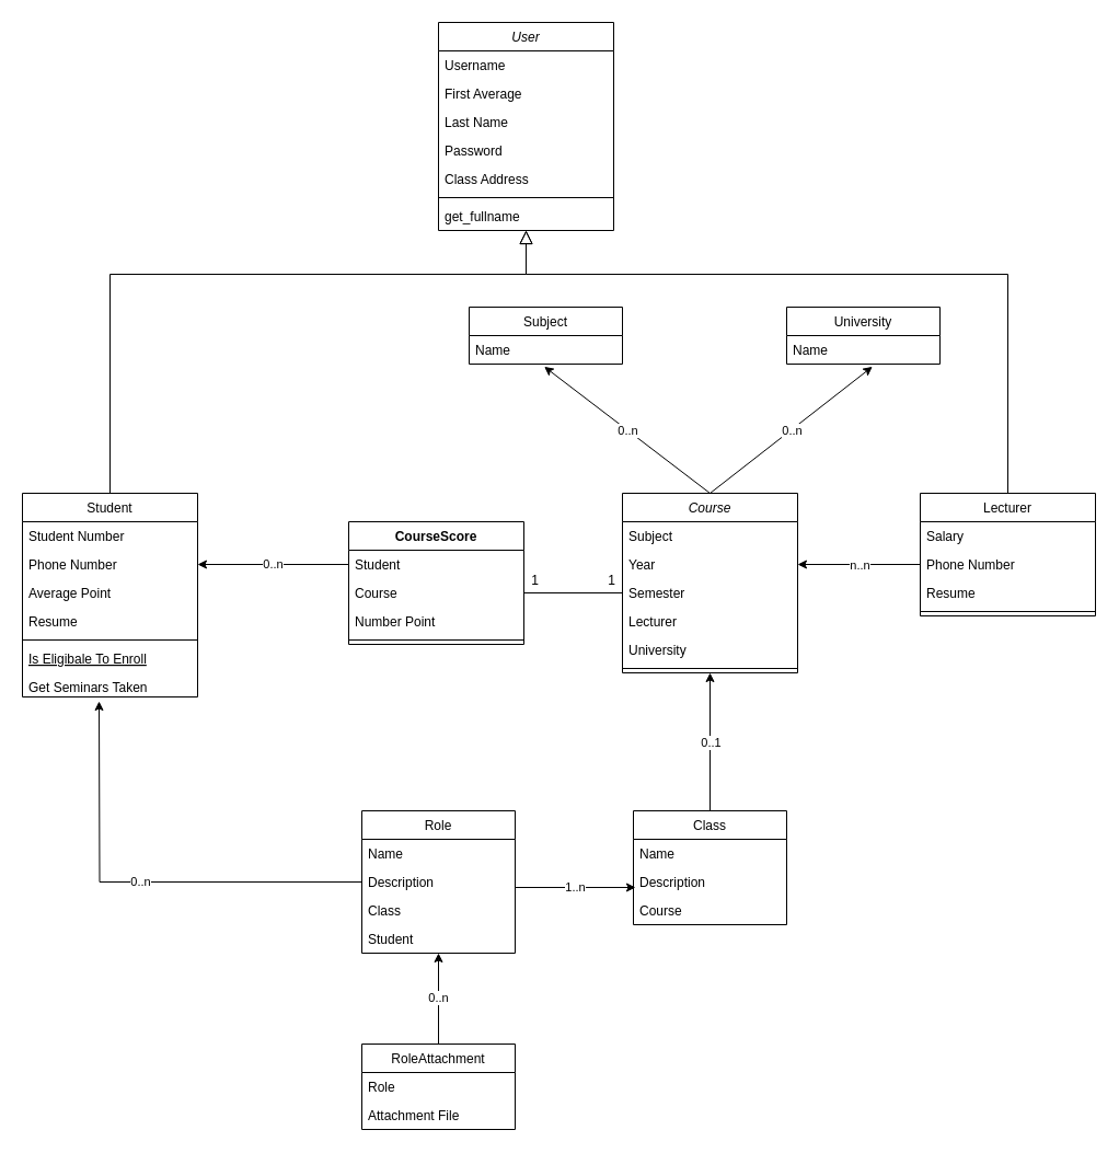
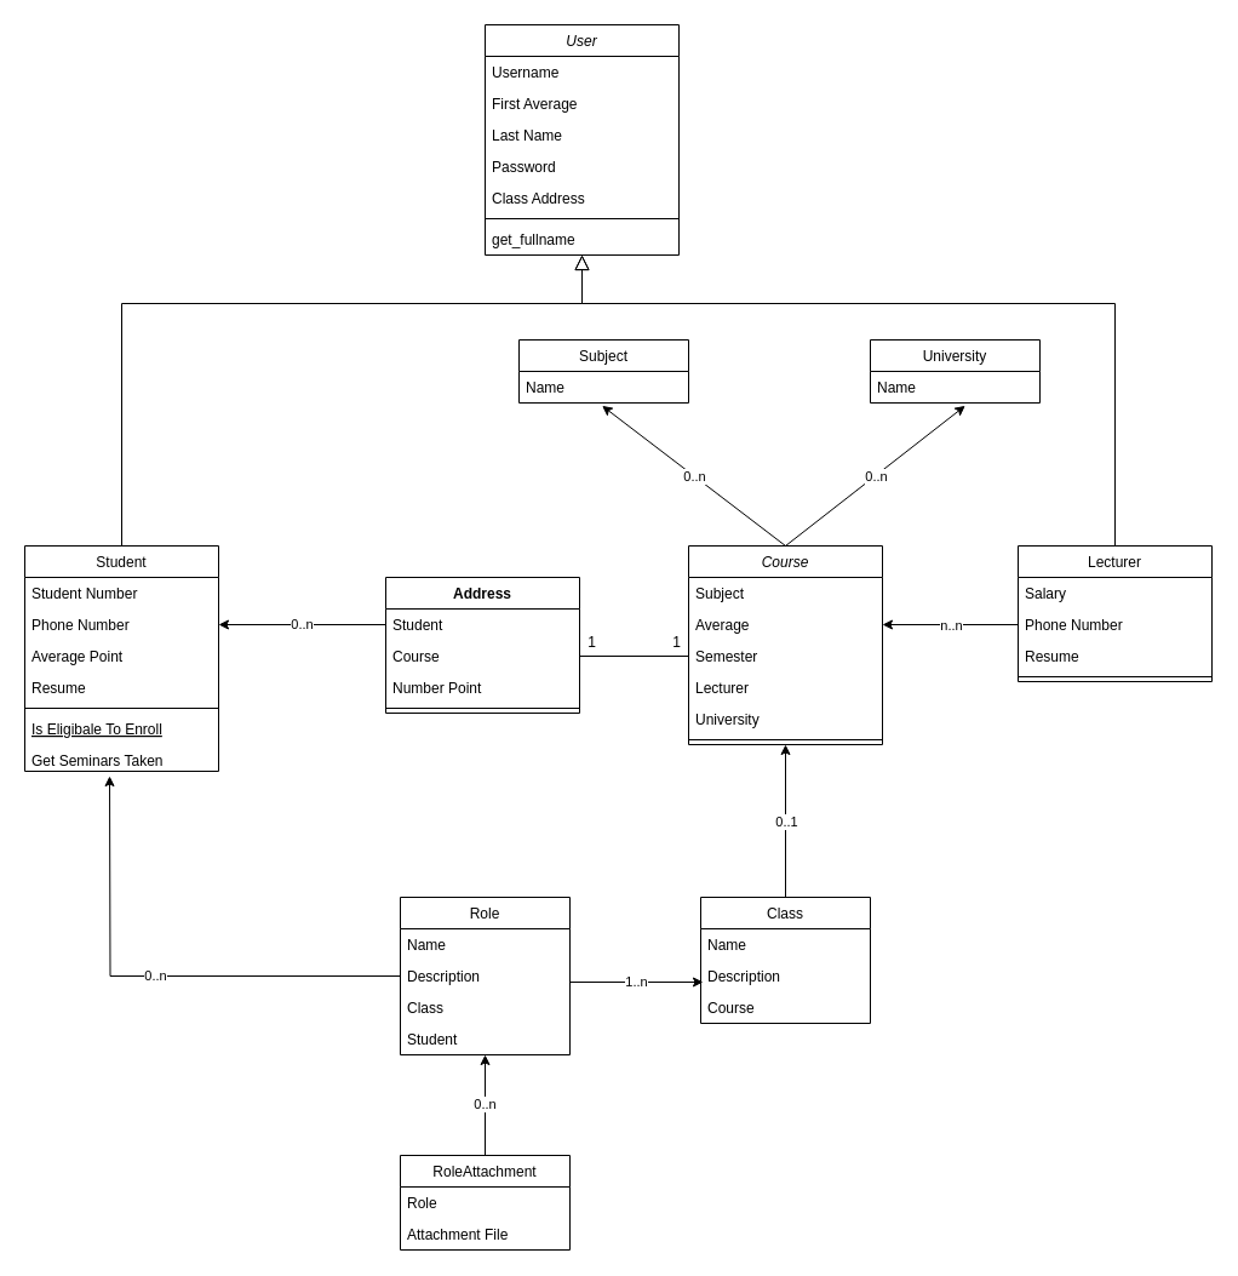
- <mxCell id="32" value="CourseScore" style="swimlane;fontStyle=1;align=center;verticalAlign=top;childLayout=stackLayout;horizontal=1;startSize=26;horizontalStack=0;resizeParent=1;resizeParentMax=0;resizeLast=0;collapsible=1;marginBottom=0;" parent="1" vertex="1"><mxGeometry x="318" y="476" width="160" height="112" as="geometry" /></mxCell>
+ <mxCell id="32" value="Address" style="swimlane;fontStyle=1;align=center;verticalAlign=top;childLayout=stackLayout;horizontal=1;startSize=26;horizontalStack=0;resizeParent=1;resizeParentMax=0;resizeLast=0;collapsible=1;marginBottom=0;" parent="1" vertex="1"><mxGeometry x="318" y="476" width="160" height="112" as="geometry" /></mxCell>
- <mxCell id="27" value="Year" style="text;align=left;verticalAlign=top;spacingLeft=4;spacingRight=4;overflow=hidden;rotatable=0;points=[[0,0.5],[1,0.5]];portConstraint=eastwest;" parent="25" vertex="1"><mxGeometry y="52" width="160" height="26" as="geometry" /></mxCell>
+ <mxCell id="27" value="Average" style="text;align=left;verticalAlign=top;spacingLeft=4;spacingRight=4;overflow=hidden;rotatable=0;points=[[0,0.5],[1,0.5]];portConstraint=eastwest;" parent="25" vertex="1"><mxGeometry y="52" width="160" height="26" as="geometry" /></mxCell>
